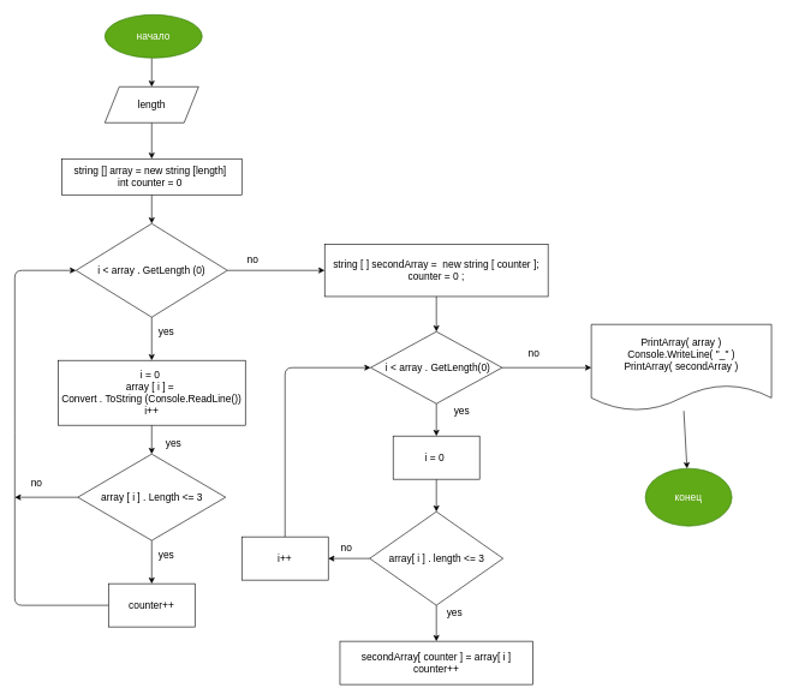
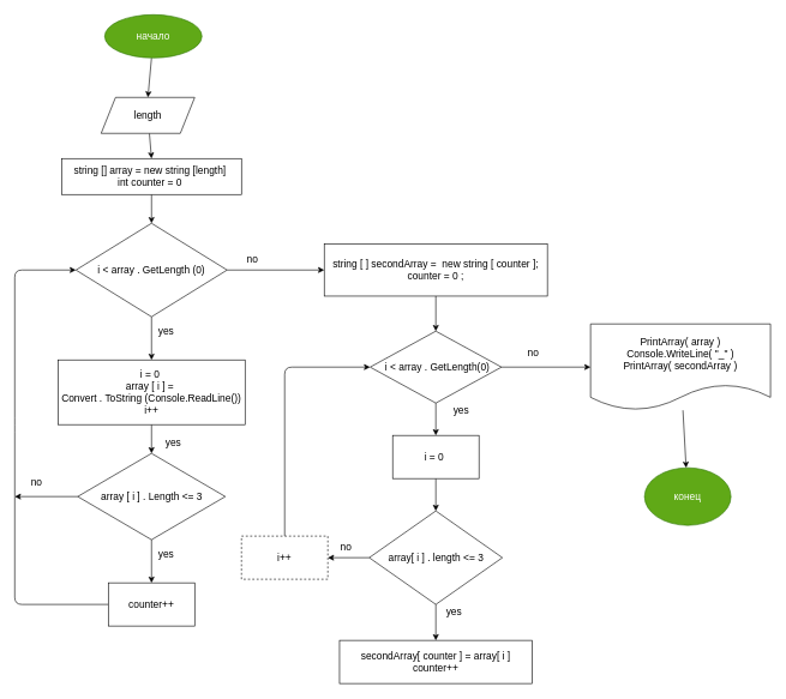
- <mxCell id="4" value="&lt;font style=&quot;font-size: 14px&quot;&gt;length&lt;/font&gt;" style="shape=parallelogram;perimeter=parallelogramPerimeter;whiteSpace=wrap;html=1;fixedSize=1;" vertex="1" parent="1"><mxGeometry x="145" y="120" width="130" height="50" as="geometry" /></mxCell>
+ <mxCell id="4" value="&lt;font style=&quot;font-size: 14px&quot;&gt;length&lt;/font&gt;" style="shape=parallelogram;perimeter=parallelogramPerimeter;whiteSpace=wrap;html=1;fixedSize=1;" vertex="1" parent="1"><mxGeometry x="140" y="135" width="130" height="50" as="geometry" /></mxCell>
- <mxCell id="34" value="i++" style="rounded=0;whiteSpace=wrap;html=1;fontSize=14;" vertex="1" parent="1"><mxGeometry x="335" y="745" width="120" height="60" as="geometry" /></mxCell>
+ <mxCell id="34" value="i++" style="rounded=0;whiteSpace=wrap;html=1;fontSize=14;dashed=1;" vertex="1" parent="1"><mxGeometry x="335" y="745" width="120" height="60" as="geometry" /></mxCell>
